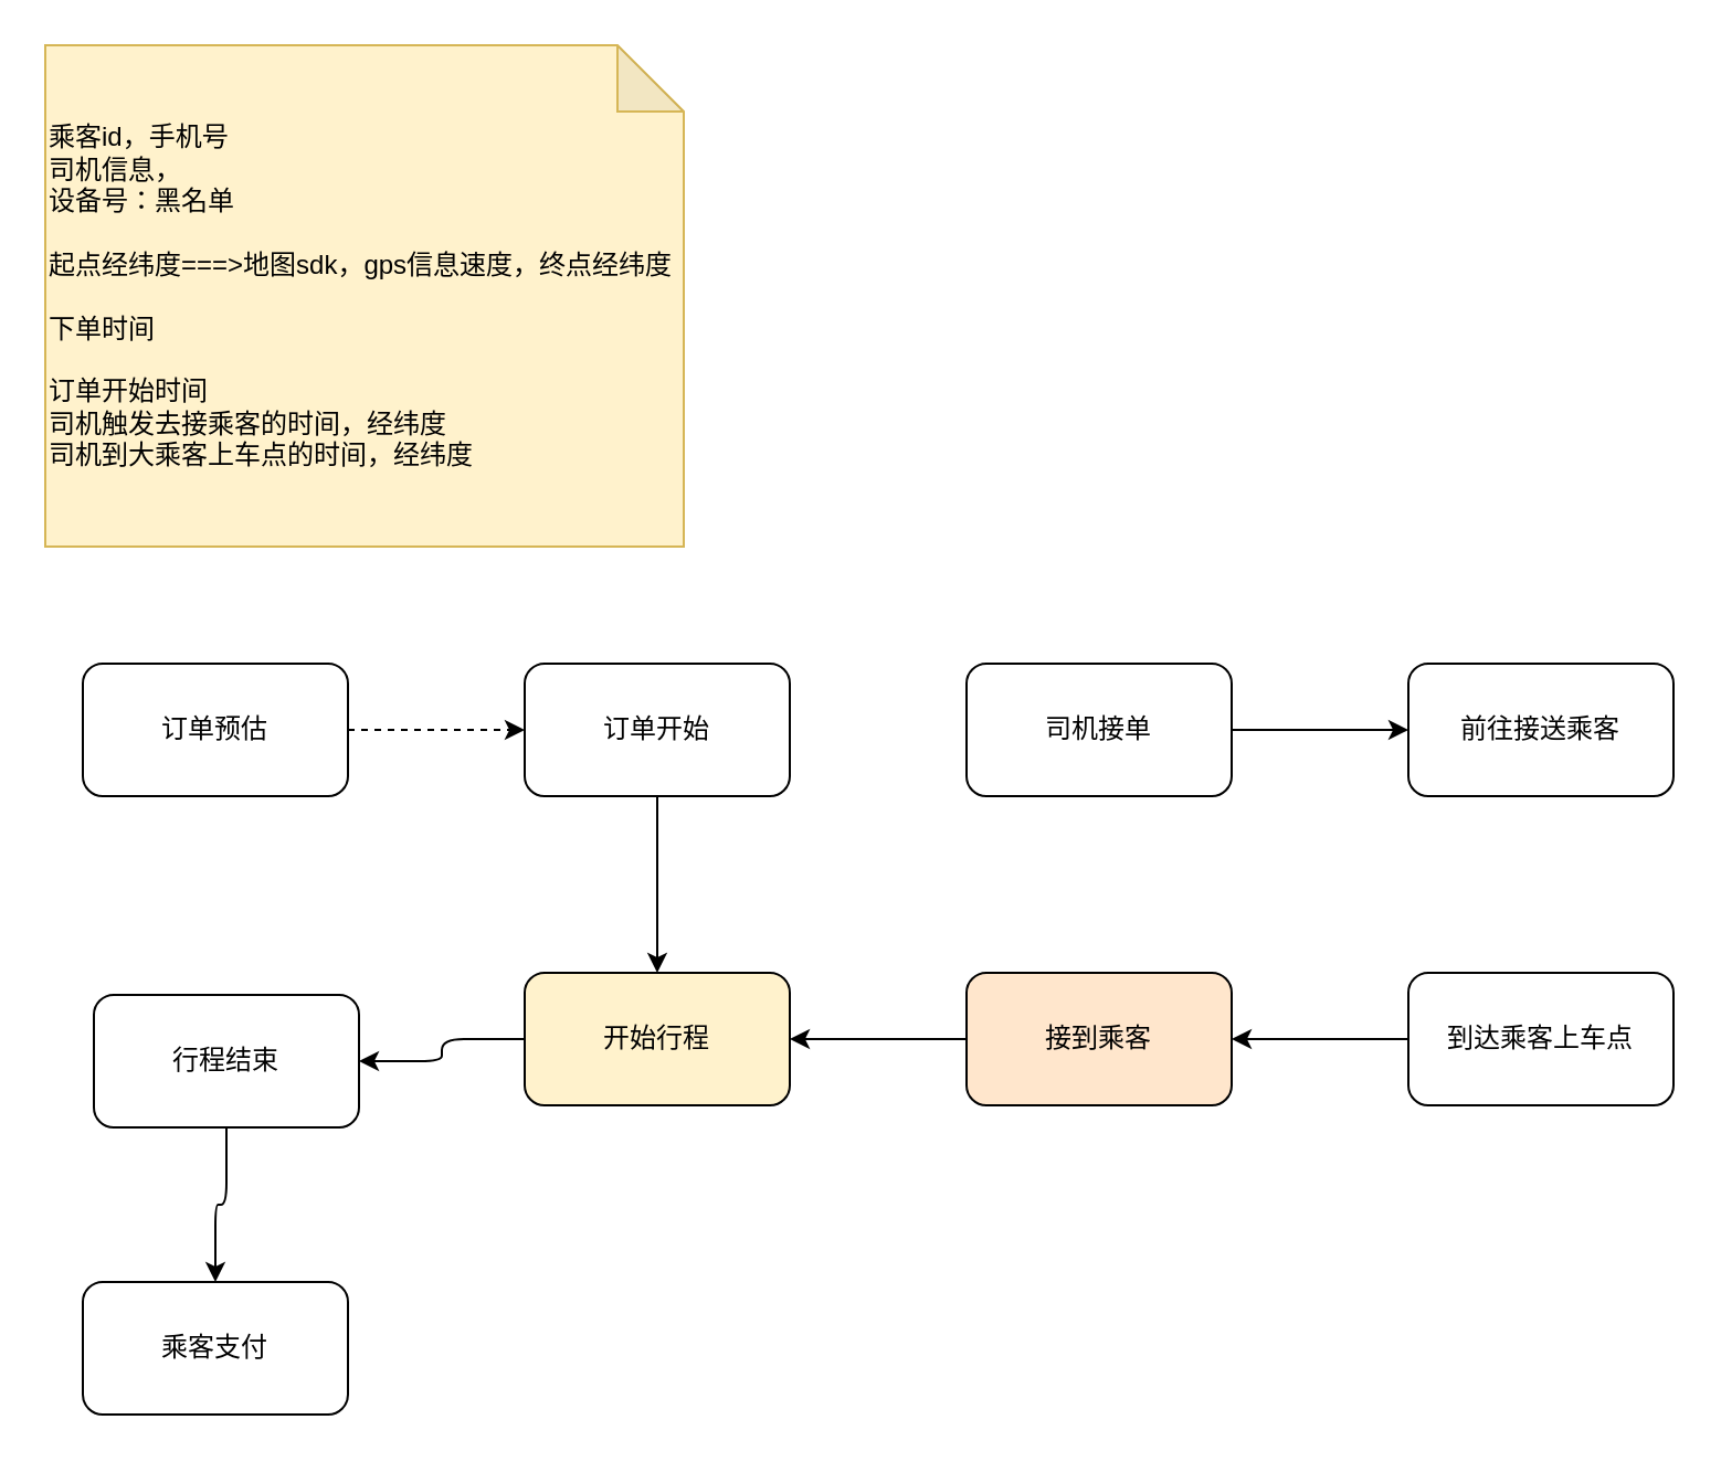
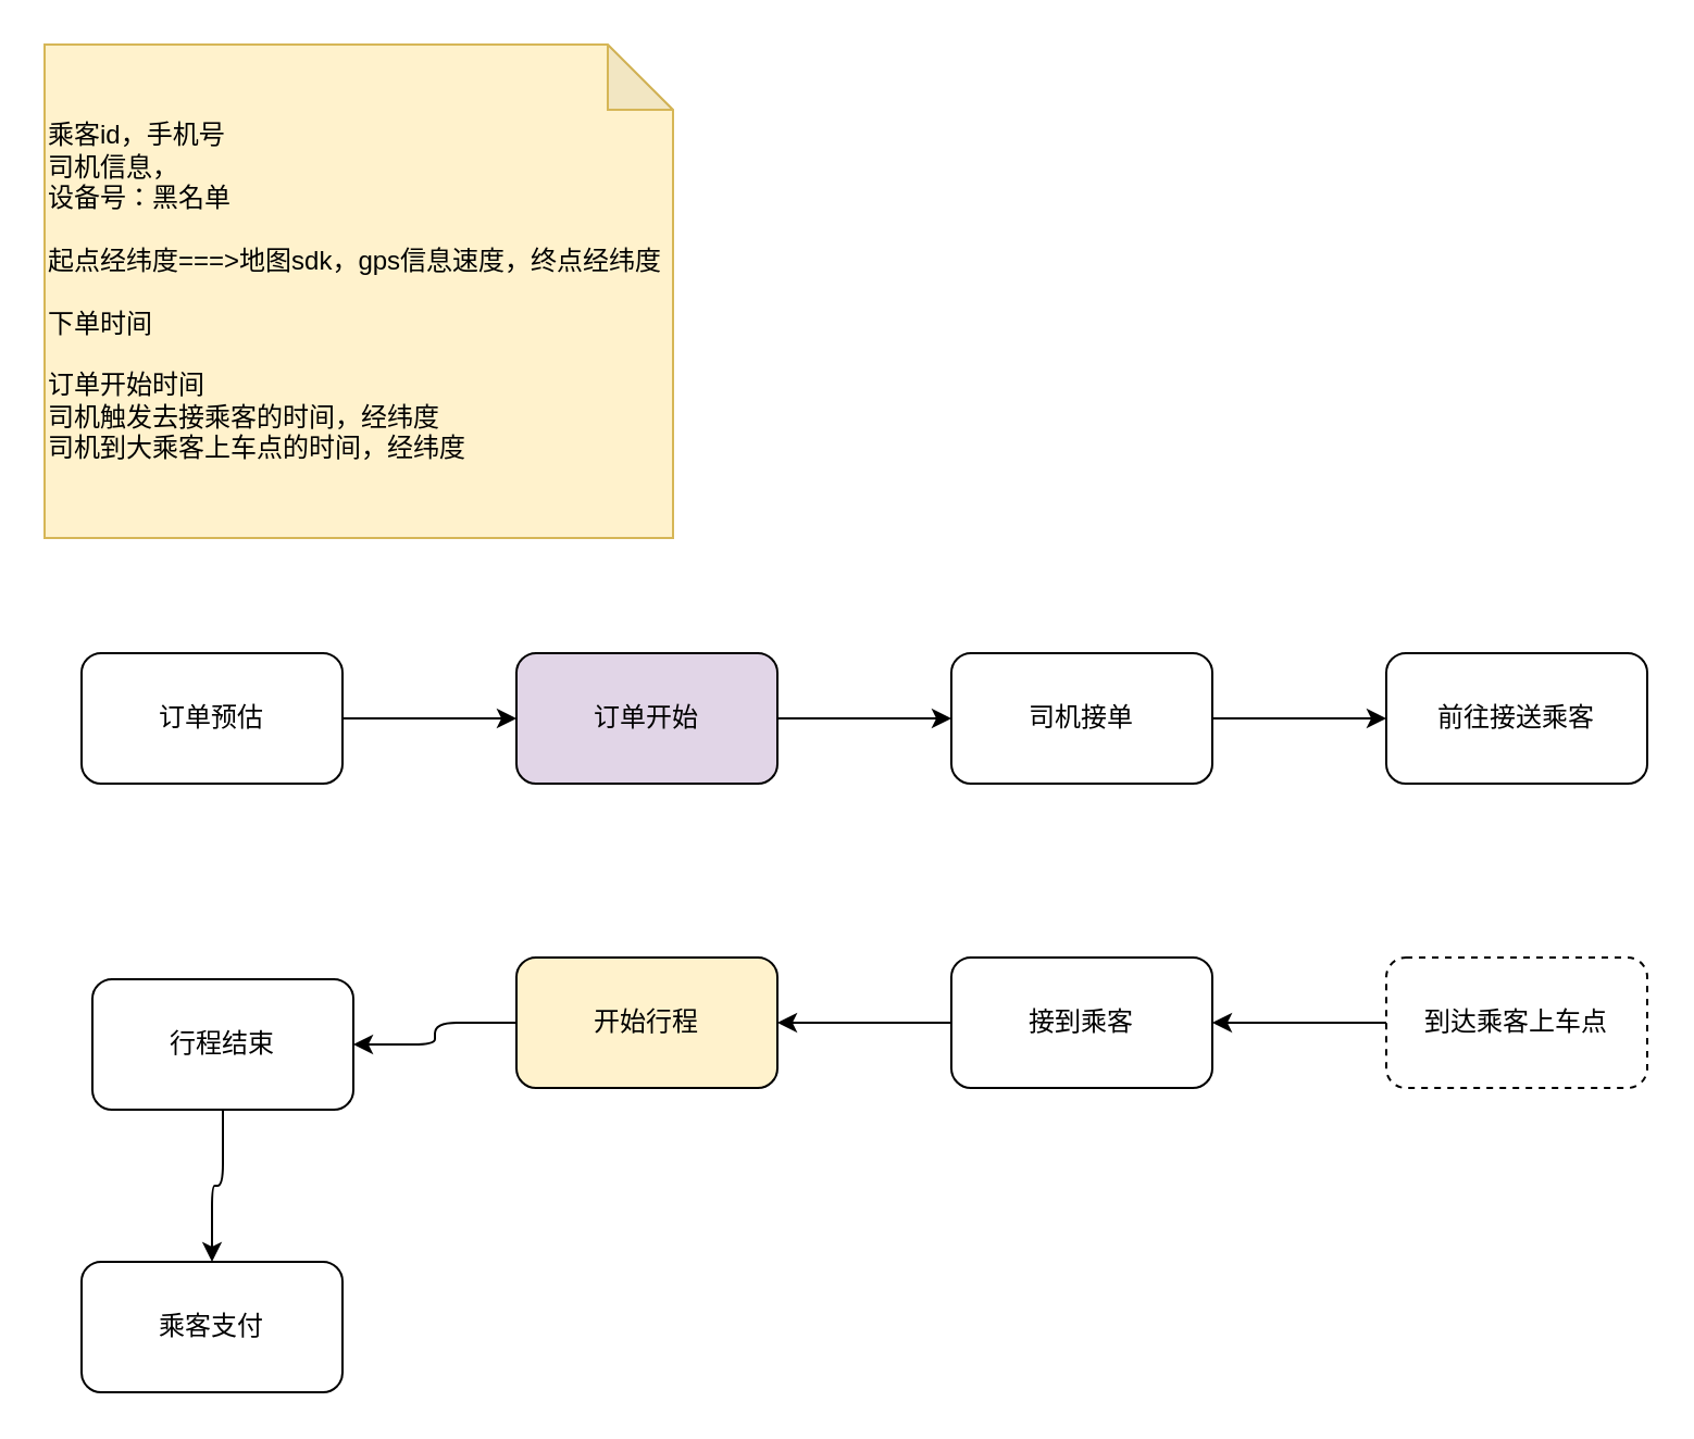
- <mxCell id="3" value="" style="edgeStyle=orthogonalEdgeStyle;rounded=1;comic=0;orthogonalLoop=1;jettySize=auto;html=1;dashed=1;" edge="1" parent="1" source="4" target="6"><mxGeometry relative="1" as="geometry" /></mxCell>
+ <mxCell id="3" value="" style="edgeStyle=orthogonalEdgeStyle;rounded=1;comic=0;orthogonalLoop=1;jettySize=auto;html=1;" edge="1" parent="1" source="4" target="6"><mxGeometry relative="1" as="geometry" /></mxCell>
- <mxCell id="6" value="订单开始" style="rounded=1;whiteSpace=wrap;html=1;" vertex="1" parent="1"><mxGeometry x="237" y="300" width="120" height="60" as="geometry" /></mxCell>
+ <mxCell id="6" value="订单开始" style="rounded=1;whiteSpace=wrap;html=1;fillColor=#e1d5e7;" vertex="1" parent="1"><mxGeometry x="237" y="300" width="120" height="60" as="geometry" /></mxCell>
- <mxCell id="5" value="" style="edgeStyle=orthogonalEdgeStyle;rounded=1;comic=0;orthogonalLoop=1;jettySize=auto;html=1;" edge="1" parent="1" source="6" target="15"><mxGeometry relative="1" as="geometry" /></mxCell>
+ <mxCell id="5" value="" style="edgeStyle=orthogonalEdgeStyle;rounded=1;comic=0;orthogonalLoop=1;jettySize=auto;html=1;" edge="1" parent="1" source="6" target="8"><mxGeometry relative="1" as="geometry" /></mxCell>
- <mxCell id="13" value="接到乘客" style="rounded=1;whiteSpace=wrap;html=1;fillColor=#ffe6cc;" vertex="1" parent="1"><mxGeometry x="437" y="440" width="120" height="60" as="geometry" /></mxCell>
+ <mxCell id="13" value="接到乘客" style="rounded=1;whiteSpace=wrap;html=1;" vertex="1" parent="1"><mxGeometry x="437" y="440" width="120" height="60" as="geometry" /></mxCell>
- <mxCell id="11" value="到达乘客上车点" style="rounded=1;whiteSpace=wrap;html=1;" vertex="1" parent="1"><mxGeometry x="637" y="440" width="120" height="60" as="geometry" /></mxCell>
+ <mxCell id="11" value="到达乘客上车点" style="rounded=1;whiteSpace=wrap;html=1;dashed=1;" vertex="1" parent="1"><mxGeometry x="637" y="440" width="120" height="60" as="geometry" /></mxCell>
